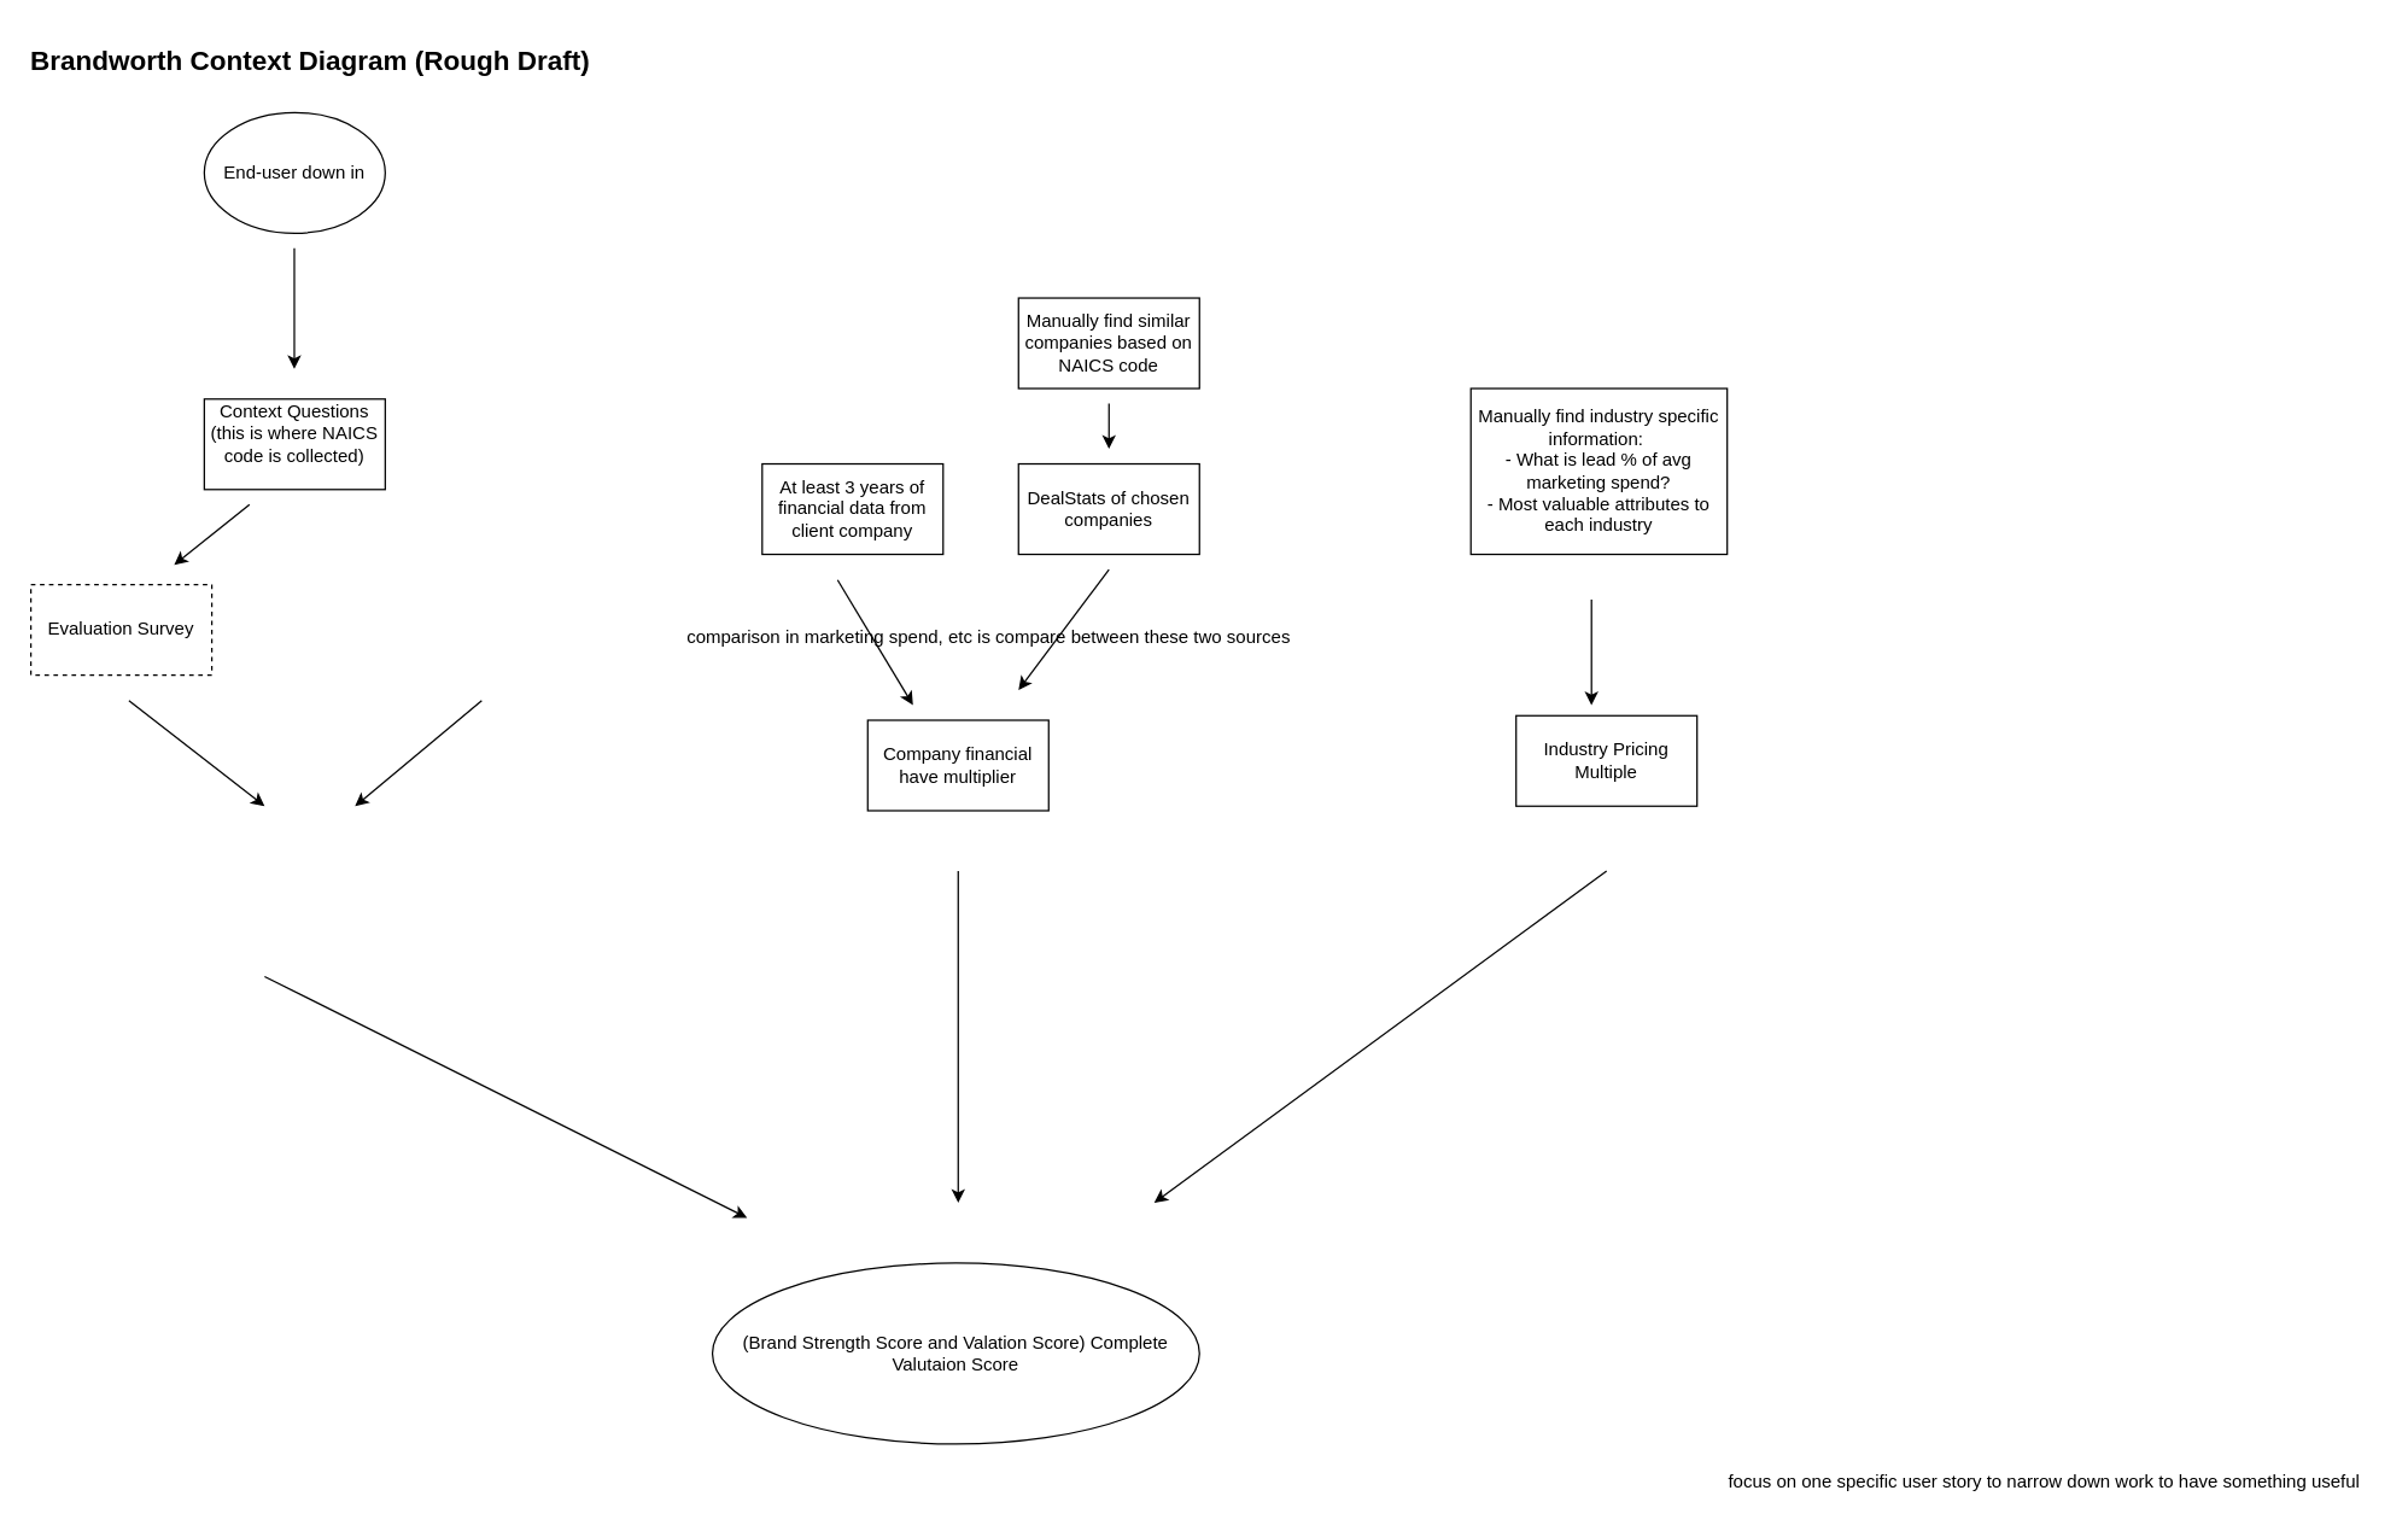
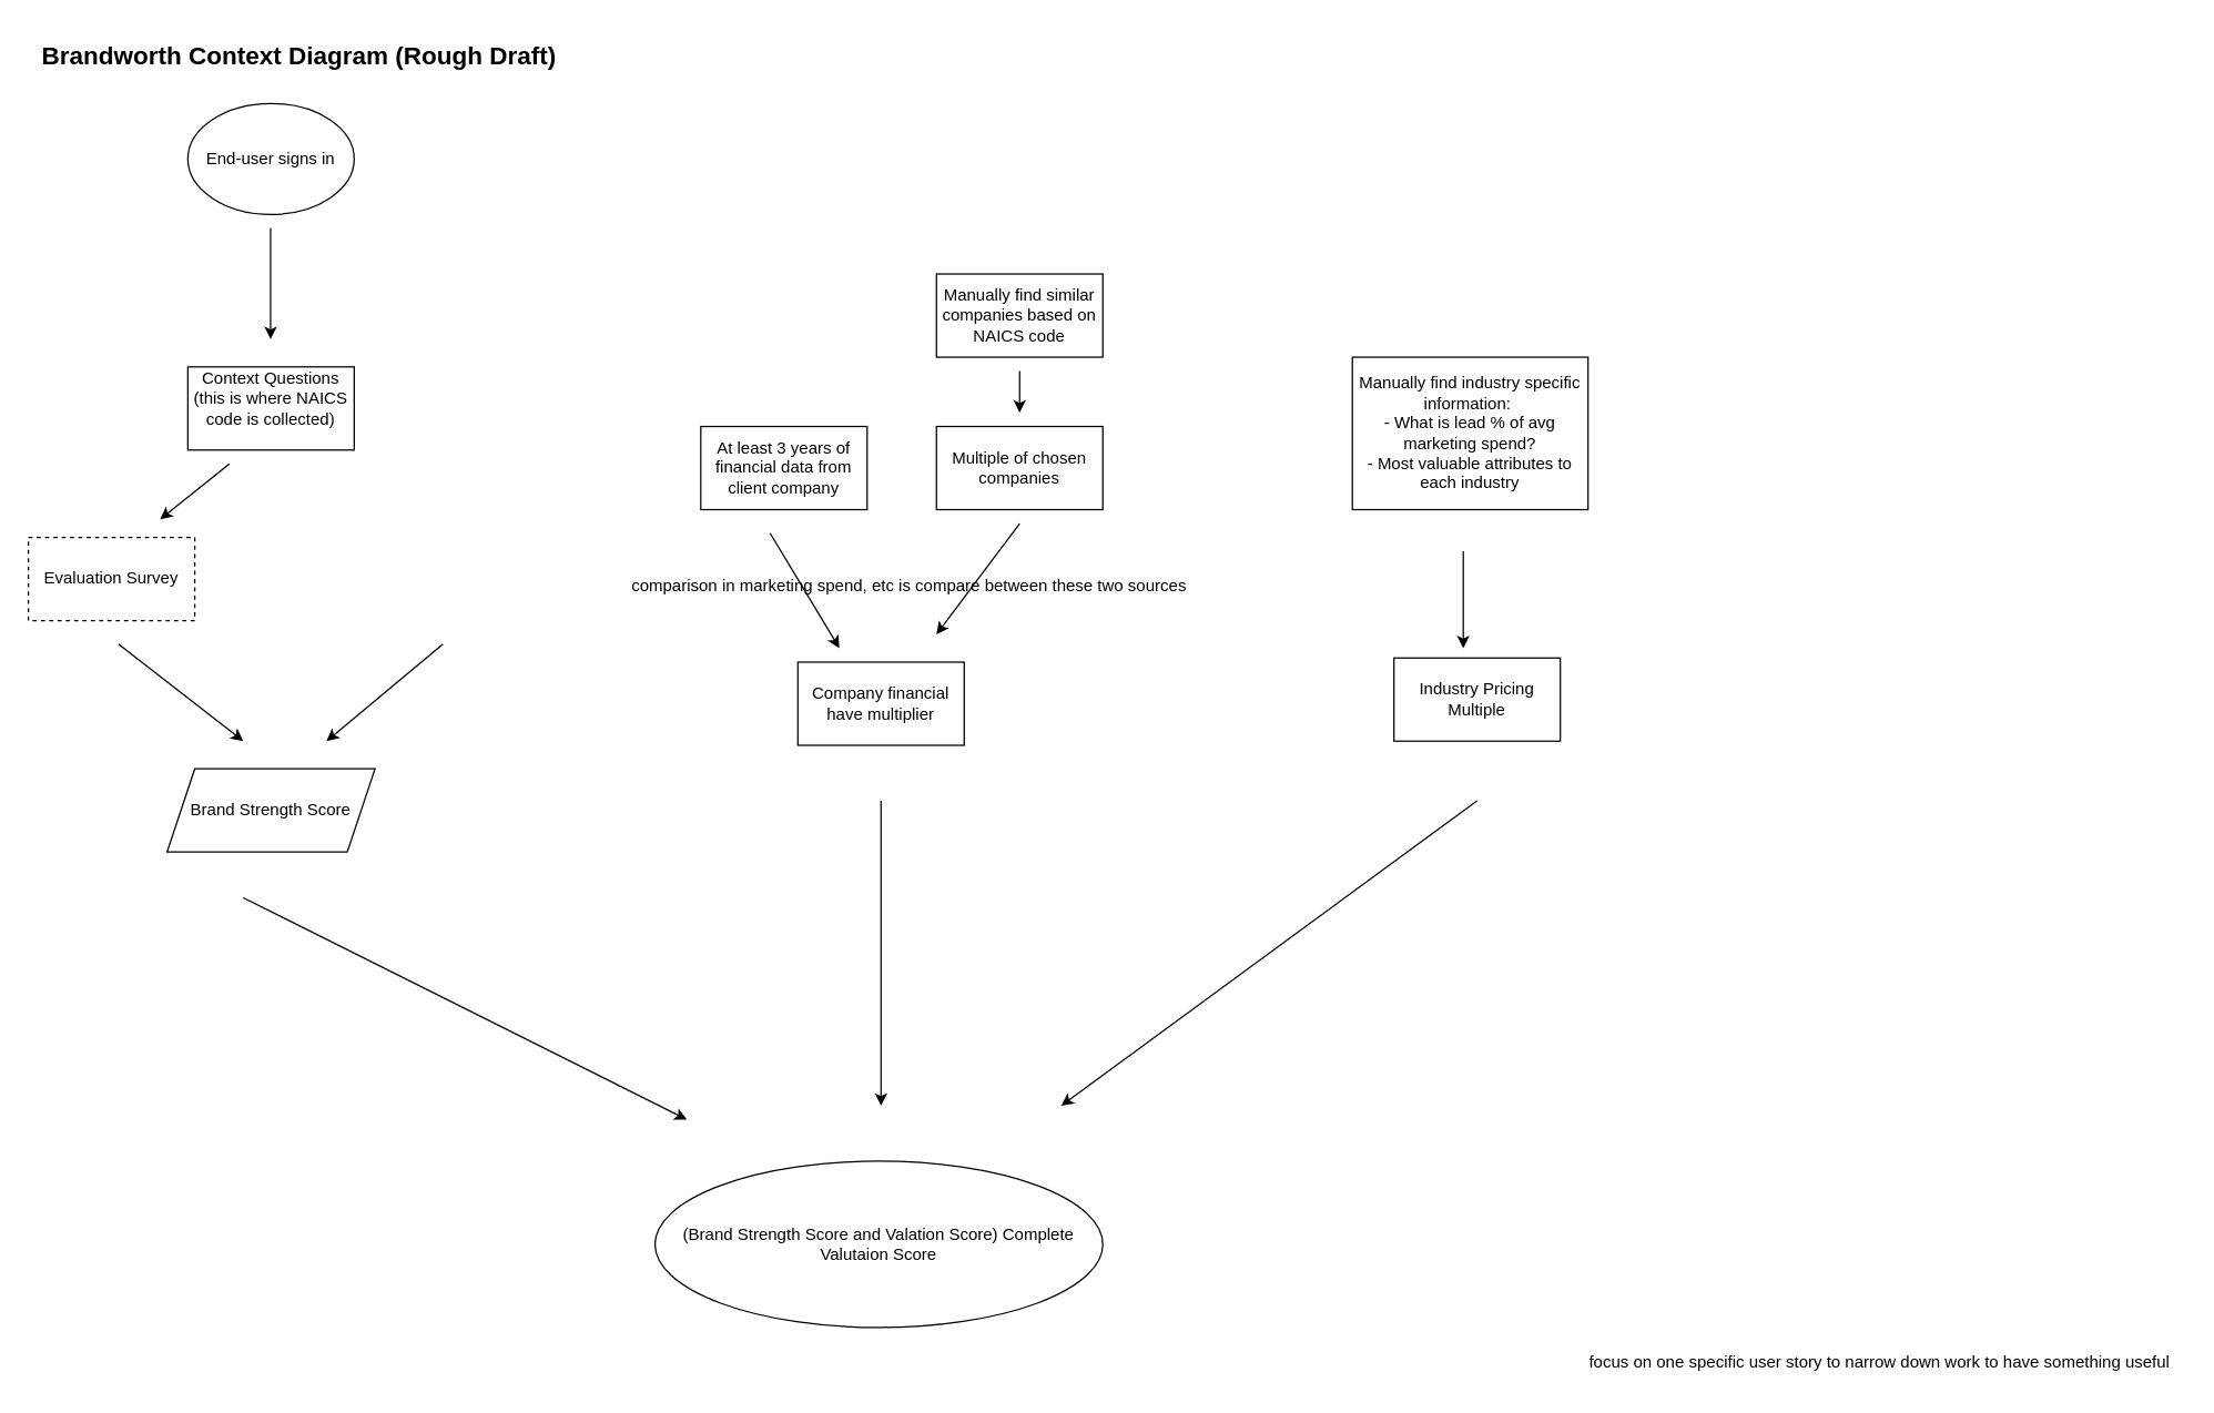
- <mxCell id="2" value="&lt;b&gt;&lt;font style=&quot;font-size: 18px;&quot;&gt;Brandworth Context Diagram (Rough Draft)&lt;/font&gt;&lt;/b&gt;" style="text;html=1;align=center;verticalAlign=middle;resizable=0;points=[];autosize=1;strokeColor=none;fillColor=none;" vertex="1" parent="1"><mxGeometry x="10" y="20" width="390" height="40" as="geometry" /></mxCell>
+ <mxCell id="2" value="&lt;b&gt;&lt;font style=&quot;font-size: 18px;&quot;&gt;Brandworth Context Diagram (Rough Draft)&lt;/font&gt;&lt;/b&gt;" style="text;html=1;align=center;verticalAlign=middle;resizable=0;points=[];autosize=1;strokeColor=none;fillColor=none;" vertex="1" parent="1"><mxGeometry x="20" y="20" width="390" height="40" as="geometry" /></mxCell>
- <mxCell id="3" value="End-user down in" style="ellipse;whiteSpace=wrap;html=1;" vertex="1" parent="1"><mxGeometry x="135" y="74" width="120" height="80" as="geometry" /></mxCell>
+ <mxCell id="3" value="End-user signs in" style="ellipse;whiteSpace=wrap;html=1;" vertex="1" parent="1"><mxGeometry x="135" y="74" width="120" height="80" as="geometry" /></mxCell>
- <mxCell id="12" value="DealStats of chosen companies" style="rounded=0;whiteSpace=wrap;html=1;" vertex="1" parent="1"><mxGeometry x="675" y="307" width="120" height="60" as="geometry" /></mxCell>
+ <mxCell id="12" value="Multiple of chosen companies" style="rounded=0;whiteSpace=wrap;html=1;" vertex="1" parent="1"><mxGeometry x="675" y="307" width="120" height="60" as="geometry" /></mxCell>
+ <mxCell id="10" value="Brand Strength Score" style="shape=parallelogram;perimeter=parallelogramPerimeter;whiteSpace=wrap;html=1;fixedSize=1;" vertex="1" parent="1"><mxGeometry x="120" y="554" width="150" height="60" as="geometry" /></mxCell>
